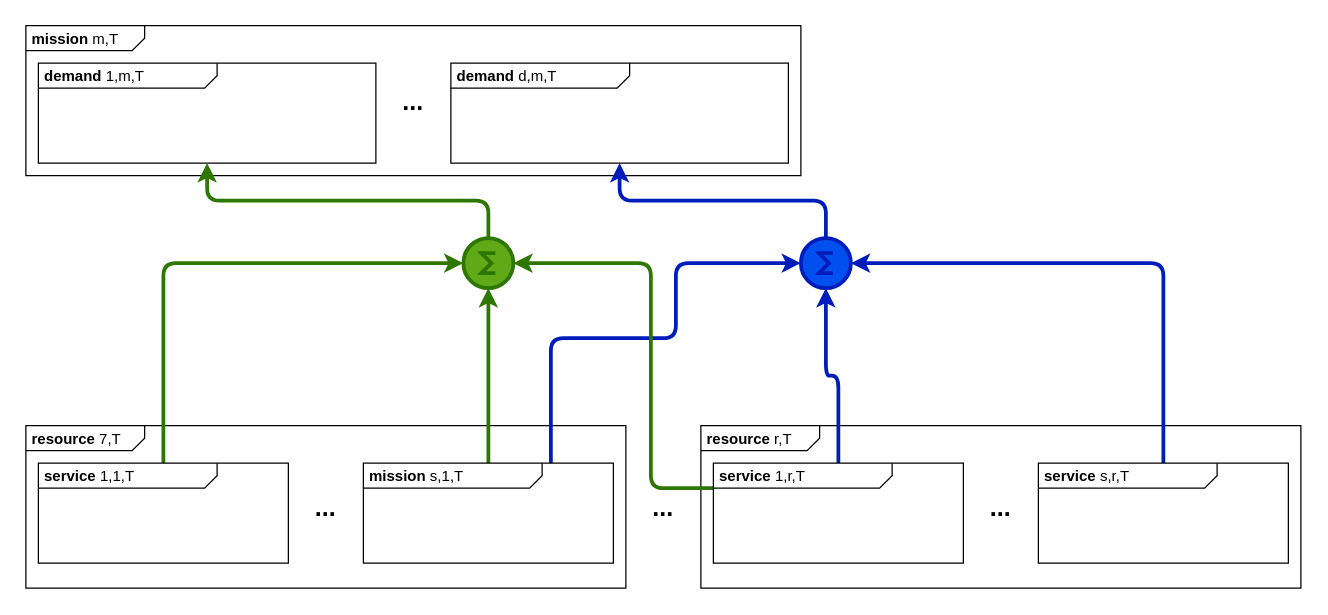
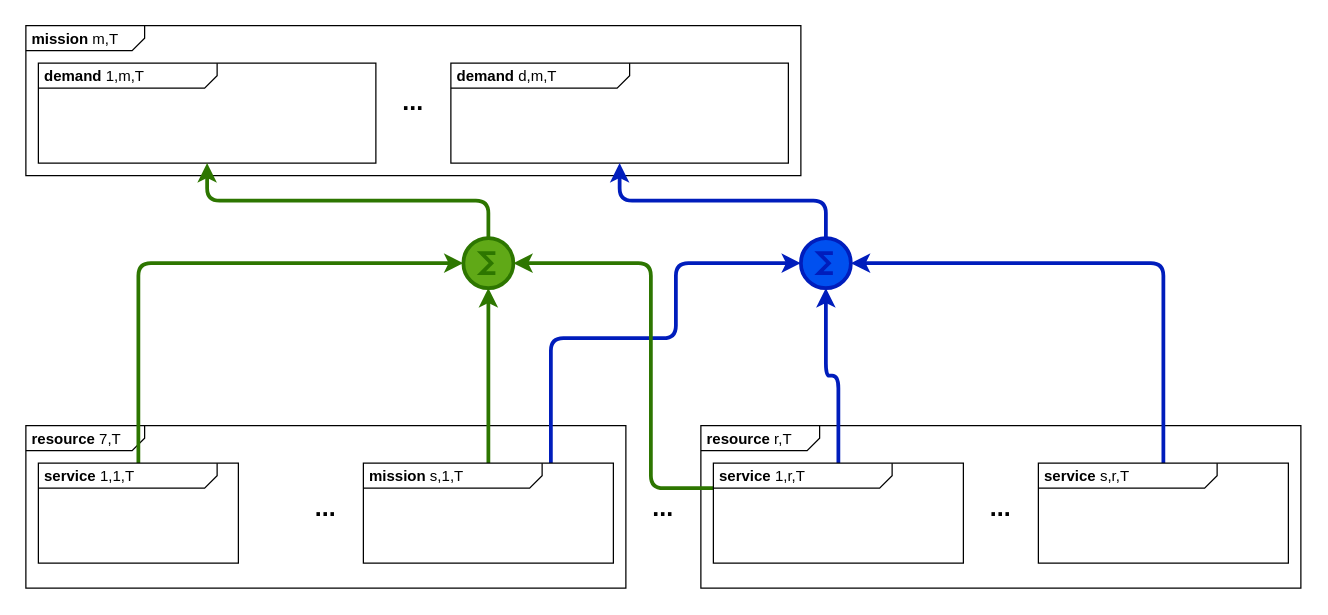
- <mxCell id="6" value="&lt;p style=&quot;margin:0px;margin-top:4px;margin-left:5px;text-align:left;&quot;&gt;&lt;b&gt;service&lt;/b&gt;&amp;nbsp;1,1,T&lt;/p&gt;" style="html=1;shape=mxgraph.sysml.package;overflow=fill;labelX=143;align=left;spacingLeft=5;verticalAlign=top;spacingTop=-3;" parent="1" vertex="1"><mxGeometry x="30" y="370" width="200" height="80" as="geometry" /></mxCell>
+ <mxCell id="6" value="&lt;p style=&quot;margin:0px;margin-top:4px;margin-left:5px;text-align:left;&quot;&gt;&lt;b&gt;service&lt;/b&gt;&amp;nbsp;1,1,T&lt;/p&gt;" style="html=1;shape=mxgraph.sysml.package;overflow=fill;labelX=143;align=left;spacingLeft=5;verticalAlign=top;spacingTop=-3;" parent="1" vertex="1"><mxGeometry x="30" y="370" width="160" height="80" as="geometry" /></mxCell>
